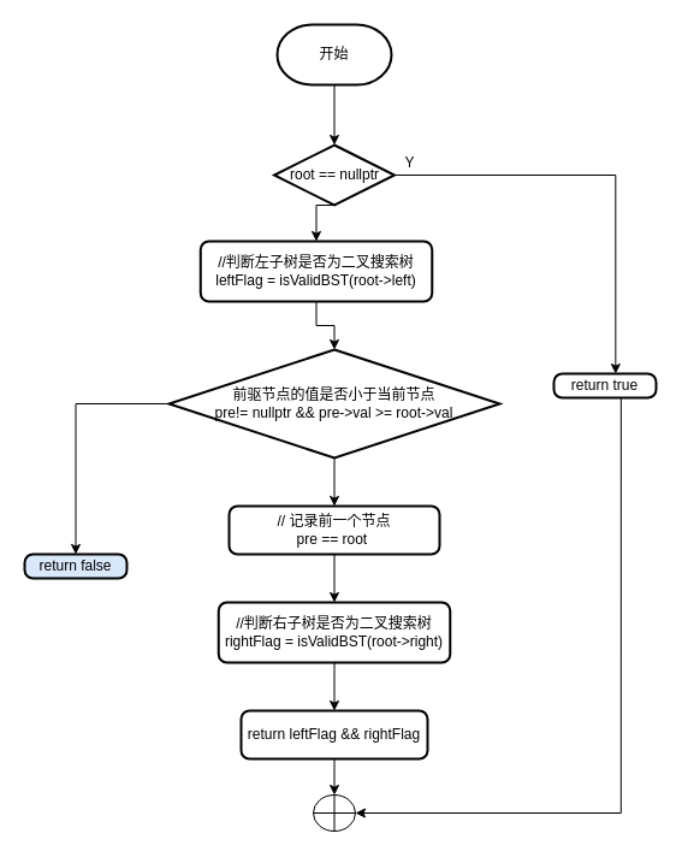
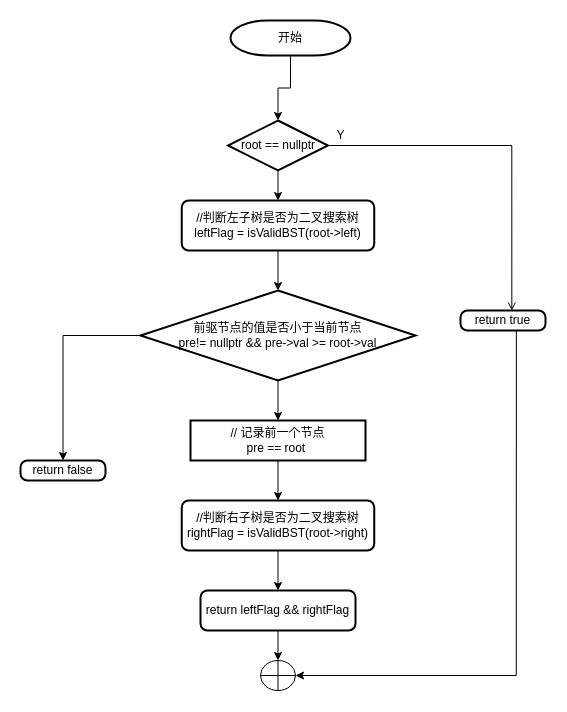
- <mxCell id="4" value="开始" style="strokeWidth=2;html=1;shape=mxgraph.flowchart.terminator;whiteSpace=wrap;" vertex="1" parent="1"><mxGeometry x="230" y="20" width="95" height="50" as="geometry" /></mxCell>
+ <mxCell id="4" value="开始" style="strokeWidth=2;html=1;shape=mxgraph.flowchart.terminator;whiteSpace=wrap;" vertex="1" parent="1"><mxGeometry x="230" y="20" width="120" height="35" as="geometry" /></mxCell>
- <mxCell id="12" value="//判断左子树是否为二叉搜索树&lt;br&gt;leftFlag = isValidBST(root-&amp;gt;left)" style="rounded=1;whiteSpace=wrap;html=1;absoluteArcSize=1;arcSize=14;strokeWidth=2;" vertex="1" parent="1"><mxGeometry x="166.25" y="200" width="192.5" height="50" as="geometry" /></mxCell>
+ <mxCell id="12" value="//判断左子树是否为二叉搜索树&lt;br&gt;leftFlag = isValidBST(root-&amp;gt;left)" style="rounded=1;whiteSpace=wrap;html=1;absoluteArcSize=1;arcSize=14;strokeWidth=2;" vertex="1" parent="1"><mxGeometry x="181.25" y="200" width="192.5" height="50" as="geometry" /></mxCell>
- <mxCell id="5" style="edgeStyle=orthogonalEdgeStyle;rounded=0;orthogonalLoop=1;jettySize=auto;html=1;exitX=1;exitY=0.5;exitDx=0;exitDy=0;exitPerimeter=0;entryX=0.604;entryY=0.004;entryDx=0;entryDy=0;entryPerimeter=0;" edge="1" parent="1" source="7" target="9"><mxGeometry relative="1" as="geometry" /></mxCell>
+ <mxCell id="5" style="edgeStyle=orthogonalEdgeStyle;rounded=0;orthogonalLoop=1;jettySize=auto;html=1;exitX=1;exitY=0.5;exitDx=0;exitDy=0;exitPerimeter=0;entryX=0.604;entryY=0.004;entryDx=0;entryDy=0;entryPerimeter=0;endArrow=open;" edge="1" parent="1" source="7" target="9"><mxGeometry relative="1" as="geometry" /></mxCell>
- <mxCell id="18" value="// 记录前一个节点&lt;br&gt;pre == root&amp;nbsp;" style="rounded=1;whiteSpace=wrap;html=1;absoluteArcSize=1;arcSize=14;strokeWidth=2;" vertex="1" parent="1"><mxGeometry x="190" y="420" width="175" height="40" as="geometry" /></mxCell>
+ <mxCell id="18" value="// 记录前一个节点&lt;br&gt;pre == root&amp;nbsp;" style="whiteSpace=wrap;html=1;absoluteArcSize=1;arcSize=14;strokeWidth=2;rounded=0;" vertex="1" parent="1"><mxGeometry x="190" y="420" width="175" height="40" as="geometry" /></mxCell>
- <mxCell id="22" value="return false" style="rounded=1;whiteSpace=wrap;html=1;absoluteArcSize=1;arcSize=14;strokeWidth=2;fillColor=#dae8fc;" vertex="1" parent="1"><mxGeometry x="20" y="460" width="85" height="20" as="geometry" /></mxCell>
+ <mxCell id="22" value="return false" style="rounded=1;whiteSpace=wrap;html=1;absoluteArcSize=1;arcSize=14;strokeWidth=2;" vertex="1" parent="1"><mxGeometry x="20" y="460" width="85" height="20" as="geometry" /></mxCell>
